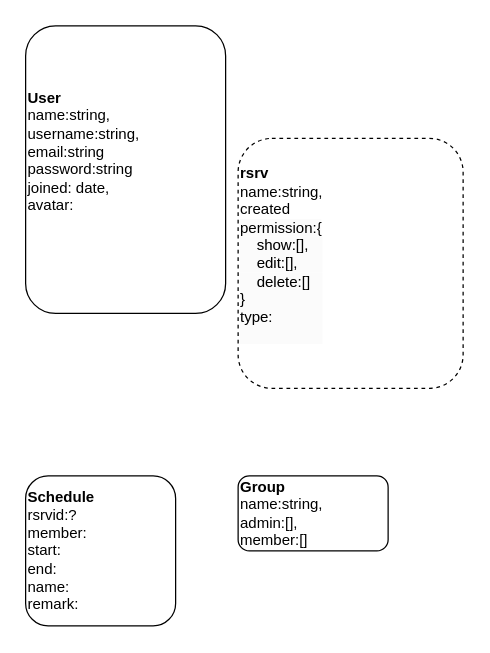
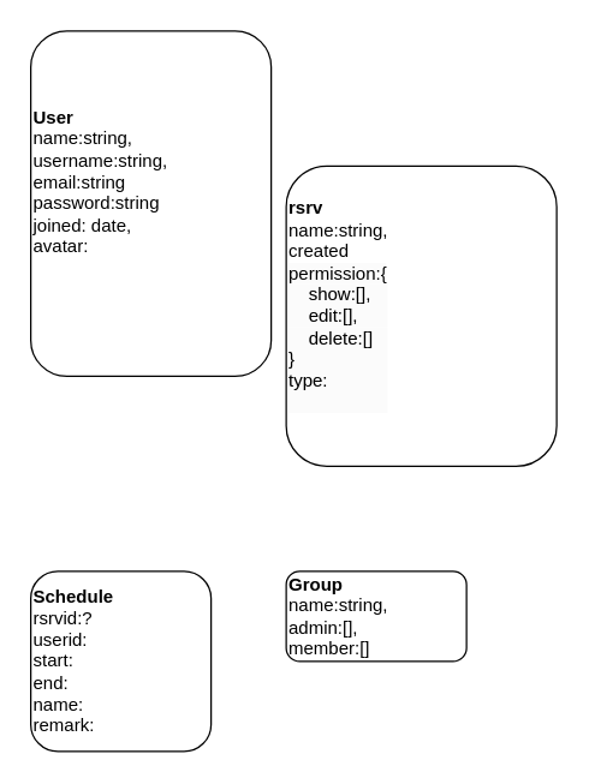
- <mxCell id="2" value="&lt;b&gt;rsrv&lt;/b&gt;&lt;div&gt;name:string,&lt;/div&gt;&lt;div&gt;created&lt;br&gt;&lt;span style=&quot;color: rgb(0, 0, 0); font-family: Helvetica; font-size: 12px; font-style: normal; font-variant-ligatures: normal; font-variant-caps: normal; font-weight: 400; letter-spacing: normal; orphans: 2; text-align: left; text-indent: 0px; text-transform: none; widows: 2; word-spacing: 0px; -webkit-text-stroke-width: 0px; white-space: normal; background-color: rgb(251, 251, 251); text-decoration-thickness: initial; text-decoration-style: initial; text-decoration-color: initial; display: inline !important; float: none;&quot;&gt;permission:{&lt;/span&gt;&lt;div style=&quot;forced-color-adjust: none; text-shadow: transparent 0px 0px 0px, rgba(0, 0, 0, 0.16) 0px 0px 0px !important; color: rgb(0, 0, 0); font-family: Helvetica; font-size: 12px; font-style: normal; font-variant-ligatures: normal; font-variant-caps: normal; font-weight: 400; letter-spacing: normal; orphans: 2; text-align: left; text-indent: 0px; text-transform: none; widows: 2; word-spacing: 0px; -webkit-text-stroke-width: 0px; white-space: normal; background-color: rgb(251, 251, 251); text-decoration-thickness: initial; text-decoration-style: initial; text-decoration-color: initial;&quot;&gt;&lt;span style=&quot;forced-color-adjust: none; text-shadow: transparent 0px 0px 0px, rgba(0, 0, 0, 0.16) 0px 0px 0px !important; white-space: pre;&quot;&gt;&lt;span style=&quot;white-space: pre;&quot;&gt;&amp;nbsp;&amp;nbsp;&amp;nbsp;&amp;nbsp;&lt;/span&gt;&lt;/span&gt;show:[],&lt;/div&gt;&lt;div style=&quot;forced-color-adjust: none; text-shadow: transparent 0px 0px 0px, rgba(0, 0, 0, 0.16) 0px 0px 0px !important; color: rgb(0, 0, 0); font-family: Helvetica; font-size: 12px; font-style: normal; font-variant-ligatures: normal; font-variant-caps: normal; font-weight: 400; letter-spacing: normal; orphans: 2; text-align: left; text-indent: 0px; text-transform: none; widows: 2; word-spacing: 0px; -webkit-text-stroke-width: 0px; white-space: normal; background-color: rgb(251, 251, 251); text-decoration-thickness: initial; text-decoration-style: initial; text-decoration-color: initial;&quot;&gt;&lt;span style=&quot;forced-color-adjust: none; text-shadow: transparent 0px 0px 0px, rgba(0, 0, 0, 0.16) 0px 0px 0px !important; white-space: pre;&quot;&gt;&lt;span style=&quot;white-space: pre;&quot;&gt;&amp;nbsp;&amp;nbsp;&amp;nbsp;&amp;nbsp;&lt;/span&gt;&lt;/span&gt;edit:[],&lt;/div&gt;&lt;div style=&quot;forced-color-adjust: none; text-shadow: transparent 0px 0px 0px, rgba(0, 0, 0, 0.16) 0px 0px 0px !important; color: rgb(0, 0, 0); font-family: Helvetica; font-size: 12px; font-style: normal; font-variant-ligatures: normal; font-variant-caps: normal; font-weight: 400; letter-spacing: normal; orphans: 2; text-align: left; text-indent: 0px; text-transform: none; widows: 2; word-spacing: 0px; -webkit-text-stroke-width: 0px; white-space: normal; background-color: rgb(251, 251, 251); text-decoration-thickness: initial; text-decoration-style: initial; text-decoration-color: initial;&quot;&gt;&lt;span style=&quot;forced-color-adjust: none; text-shadow: transparent 0px 0px 0px, rgba(0, 0, 0, 0.16) 0px 0px 0px !important; white-space: pre;&quot;&gt;&lt;span style=&quot;white-space: pre;&quot;&gt;&amp;nbsp;&amp;nbsp;&amp;nbsp;&amp;nbsp;&lt;/span&gt;&lt;/span&gt;delete:[]&lt;br style=&quot;forced-color-adjust: none; text-shadow: transparent 0px 0px 0px, rgba(0, 0, 0, 0.16) 0px 0px 0px !important;&quot;&gt;&lt;div style=&quot;forced-color-adjust: none; text-shadow: transparent 0px 0px 0px, rgba(0, 0, 0, 0.16) 0px 0px 0px !important;&quot;&gt;}&lt;/div&gt;&lt;div style=&quot;forced-color-adjust: none; text-shadow: transparent 0px 0px 0px, rgba(0, 0, 0, 0.16) 0px 0px 0px !important;&quot;&gt;type:&amp;nbsp;&lt;/div&gt;&lt;div style=&quot;forced-color-adjust: none; text-shadow: transparent 0px 0px 0px, rgba(0, 0, 0, 0.16) 0px 0px 0px !important;&quot;&gt;&lt;br&gt;&lt;/div&gt;&lt;/div&gt;&lt;div&gt;&lt;br&gt;&lt;/div&gt;&lt;/div&gt;" style="rounded=1;whiteSpace=wrap;html=1;align=left;dashed=1;" vertex="1" parent="1"><mxGeometry x="190" y="110" width="180" height="200" as="geometry" /></mxCell>
+ <mxCell id="2" value="&lt;b&gt;rsrv&lt;/b&gt;&lt;div&gt;name:string,&lt;/div&gt;&lt;div&gt;created&lt;br&gt;&lt;span style=&quot;color: rgb(0, 0, 0); font-family: Helvetica; font-size: 12px; font-style: normal; font-variant-ligatures: normal; font-variant-caps: normal; font-weight: 400; letter-spacing: normal; orphans: 2; text-align: left; text-indent: 0px; text-transform: none; widows: 2; word-spacing: 0px; -webkit-text-stroke-width: 0px; white-space: normal; background-color: rgb(251, 251, 251); text-decoration-thickness: initial; text-decoration-style: initial; text-decoration-color: initial; display: inline !important; float: none;&quot;&gt;permission:{&lt;/span&gt;&lt;div style=&quot;forced-color-adjust: none; text-shadow: transparent 0px 0px 0px, rgba(0, 0, 0, 0.16) 0px 0px 0px !important; color: rgb(0, 0, 0); font-family: Helvetica; font-size: 12px; font-style: normal; font-variant-ligatures: normal; font-variant-caps: normal; font-weight: 400; letter-spacing: normal; orphans: 2; text-align: left; text-indent: 0px; text-transform: none; widows: 2; word-spacing: 0px; -webkit-text-stroke-width: 0px; white-space: normal; background-color: rgb(251, 251, 251); text-decoration-thickness: initial; text-decoration-style: initial; text-decoration-color: initial;&quot;&gt;&lt;span style=&quot;forced-color-adjust: none; text-shadow: transparent 0px 0px 0px, rgba(0, 0, 0, 0.16) 0px 0px 0px !important; white-space: pre;&quot;&gt;&lt;span style=&quot;white-space: pre;&quot;&gt;&amp;nbsp;&amp;nbsp;&amp;nbsp;&amp;nbsp;&lt;/span&gt;&lt;/span&gt;show:[],&lt;/div&gt;&lt;div style=&quot;forced-color-adjust: none; text-shadow: transparent 0px 0px 0px, rgba(0, 0, 0, 0.16) 0px 0px 0px !important; color: rgb(0, 0, 0); font-family: Helvetica; font-size: 12px; font-style: normal; font-variant-ligatures: normal; font-variant-caps: normal; font-weight: 400; letter-spacing: normal; orphans: 2; text-align: left; text-indent: 0px; text-transform: none; widows: 2; word-spacing: 0px; -webkit-text-stroke-width: 0px; white-space: normal; background-color: rgb(251, 251, 251); text-decoration-thickness: initial; text-decoration-style: initial; text-decoration-color: initial;&quot;&gt;&lt;span style=&quot;forced-color-adjust: none; text-shadow: transparent 0px 0px 0px, rgba(0, 0, 0, 0.16) 0px 0px 0px !important; white-space: pre;&quot;&gt;&lt;span style=&quot;white-space: pre;&quot;&gt;&amp;nbsp;&amp;nbsp;&amp;nbsp;&amp;nbsp;&lt;/span&gt;&lt;/span&gt;edit:[],&lt;/div&gt;&lt;div style=&quot;forced-color-adjust: none; text-shadow: transparent 0px 0px 0px, rgba(0, 0, 0, 0.16) 0px 0px 0px !important; color: rgb(0, 0, 0); font-family: Helvetica; font-size: 12px; font-style: normal; font-variant-ligatures: normal; font-variant-caps: normal; font-weight: 400; letter-spacing: normal; orphans: 2; text-align: left; text-indent: 0px; text-transform: none; widows: 2; word-spacing: 0px; -webkit-text-stroke-width: 0px; white-space: normal; background-color: rgb(251, 251, 251); text-decoration-thickness: initial; text-decoration-style: initial; text-decoration-color: initial;&quot;&gt;&lt;span style=&quot;forced-color-adjust: none; text-shadow: transparent 0px 0px 0px, rgba(0, 0, 0, 0.16) 0px 0px 0px !important; white-space: pre;&quot;&gt;&lt;span style=&quot;white-space: pre;&quot;&gt;&amp;nbsp;&amp;nbsp;&amp;nbsp;&amp;nbsp;&lt;/span&gt;&lt;/span&gt;delete:[]&lt;br style=&quot;forced-color-adjust: none; text-shadow: transparent 0px 0px 0px, rgba(0, 0, 0, 0.16) 0px 0px 0px !important;&quot;&gt;&lt;div style=&quot;forced-color-adjust: none; text-shadow: transparent 0px 0px 0px, rgba(0, 0, 0, 0.16) 0px 0px 0px !important;&quot;&gt;}&lt;/div&gt;&lt;div style=&quot;forced-color-adjust: none; text-shadow: transparent 0px 0px 0px, rgba(0, 0, 0, 0.16) 0px 0px 0px !important;&quot;&gt;type:&amp;nbsp;&lt;/div&gt;&lt;div style=&quot;forced-color-adjust: none; text-shadow: transparent 0px 0px 0px, rgba(0, 0, 0, 0.16) 0px 0px 0px !important;&quot;&gt;&lt;br&gt;&lt;/div&gt;&lt;/div&gt;&lt;div&gt;&lt;br&gt;&lt;/div&gt;&lt;/div&gt;" style="rounded=1;whiteSpace=wrap;html=1;align=left;" vertex="1" parent="1"><mxGeometry x="190" y="110" width="180" height="200" as="geometry" /></mxCell>
- <mxCell id="5" value="&lt;b&gt;Schedule&lt;/b&gt;&lt;div&gt;rsrvid:?&lt;/div&gt;&lt;div&gt;member:&lt;/div&gt;&lt;div&gt;start:&lt;/div&gt;&lt;div&gt;end:&lt;/div&gt;&lt;div&gt;name:&amp;nbsp;&lt;/div&gt;&lt;div&gt;remark:&lt;/div&gt;" style="rounded=1;whiteSpace=wrap;html=1;align=left;" vertex="1" parent="1"><mxGeometry x="20" y="380" width="120" height="120" as="geometry" /></mxCell>
+ <mxCell id="5" value="&lt;b&gt;Schedule&lt;/b&gt;&lt;div&gt;rsrvid:?&lt;/div&gt;&lt;div&gt;userid:&lt;/div&gt;&lt;div&gt;start:&lt;/div&gt;&lt;div&gt;end:&lt;/div&gt;&lt;div&gt;name:&amp;nbsp;&lt;/div&gt;&lt;div&gt;remark:&lt;/div&gt;" style="rounded=1;whiteSpace=wrap;html=1;align=left;" vertex="1" parent="1"><mxGeometry x="20" y="380" width="120" height="120" as="geometry" /></mxCell>
